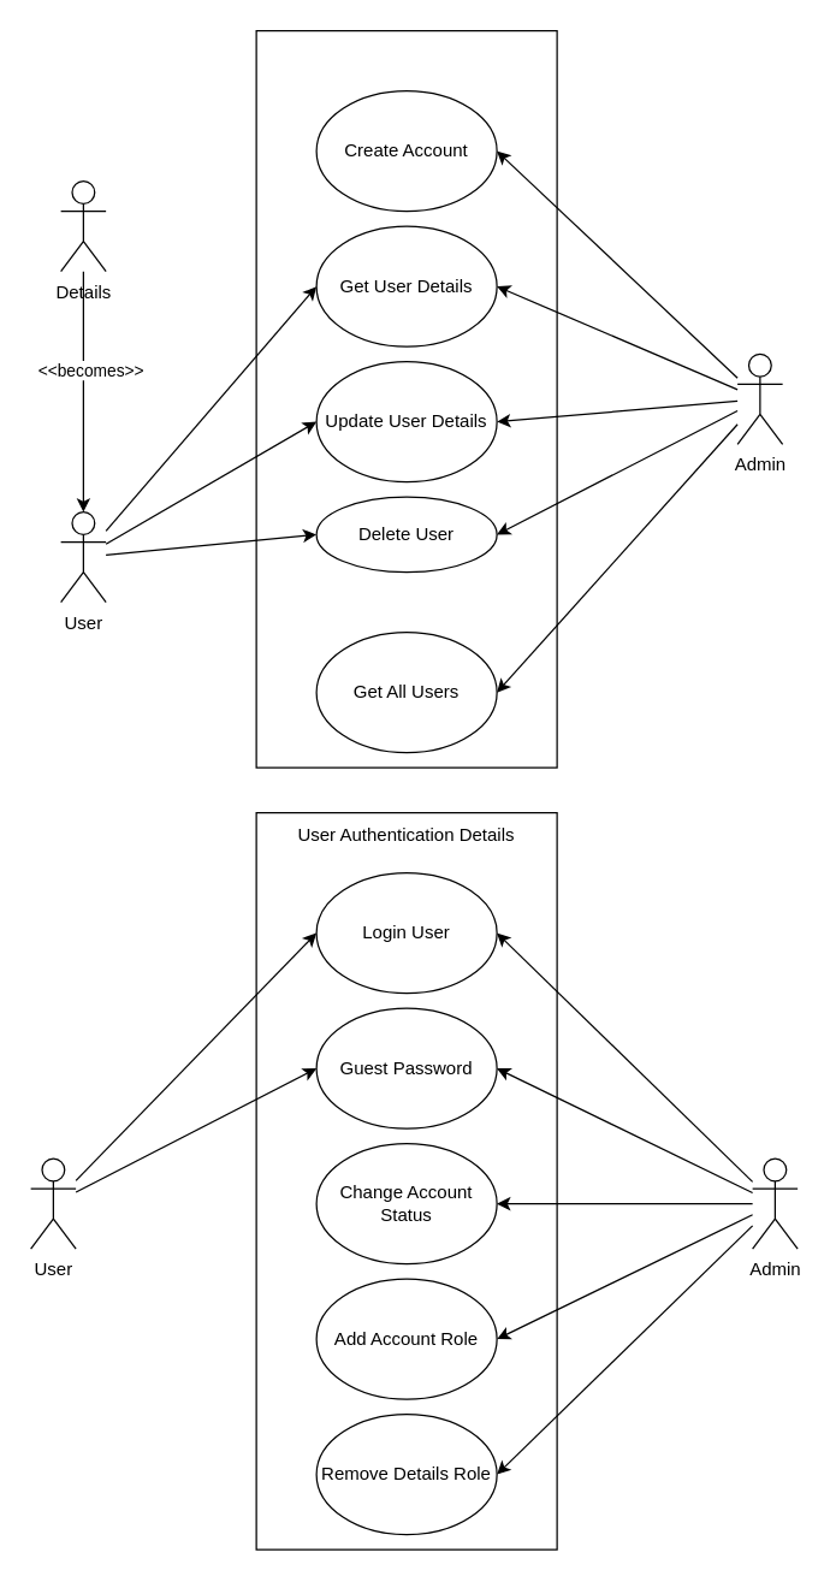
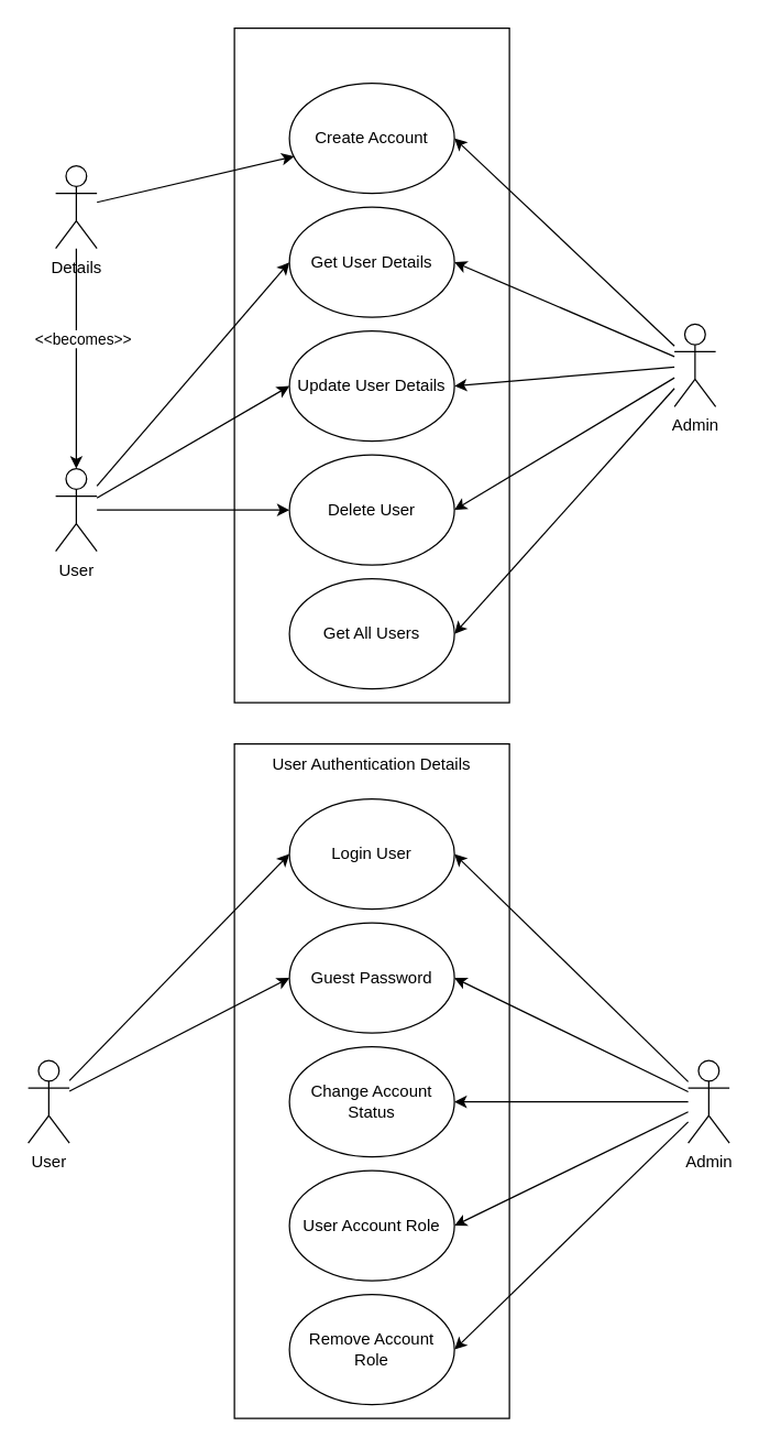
+ <mxCell id="16" style="edgeStyle=none;html=1;" parent="2" source="17" target="13" edge="1"><mxGeometry relative="1" as="geometry" /></mxCell>
- <mxCell id="11" value="Delete User" style="ellipse;whiteSpace=wrap;html=1;" parent="9" vertex="1"><mxGeometry x="40" y="310" width="120" height="50" as="geometry" /></mxCell>
+ <mxCell id="11" value="Delete User" style="ellipse;whiteSpace=wrap;html=1;" parent="9" vertex="1"><mxGeometry x="40" y="310" width="120" height="80" as="geometry" /></mxCell>
- <mxCell id="38" value="Add Account Role" style="ellipse;whiteSpace=wrap;html=1;" parent="32" vertex="1"><mxGeometry x="40" y="310" width="120" height="80" as="geometry" /></mxCell>
+ <mxCell id="38" value="User Account Role" style="ellipse;whiteSpace=wrap;html=1;" parent="32" vertex="1"><mxGeometry x="40" y="310" width="120" height="80" as="geometry" /></mxCell>
- <mxCell id="39" value="Remove Details Role" style="ellipse;whiteSpace=wrap;html=1;" parent="32" vertex="1"><mxGeometry x="40" y="400" width="120" height="80" as="geometry" /></mxCell>
+ <mxCell id="39" value="Remove Account Role" style="ellipse;whiteSpace=wrap;html=1;" parent="32" vertex="1"><mxGeometry x="40" y="400" width="120" height="80" as="geometry" /></mxCell>
